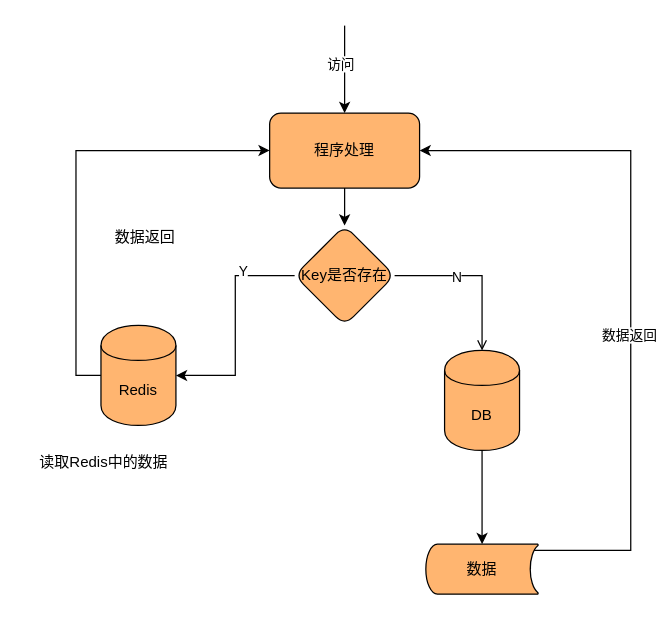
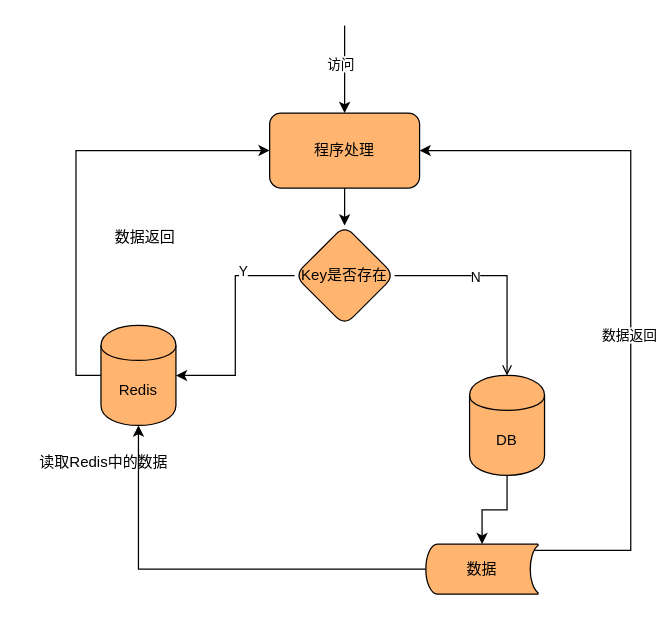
- <mxCell id="12" value="DB" style="shape=cylinder;whiteSpace=wrap;html=1;boundedLbl=1;backgroundOutline=1;rounded=1;fillColor=#FFB570;" parent="1" vertex="1"><mxGeometry x="355" y="280" width="60" height="80" as="geometry" /></mxCell>
+ <mxCell id="12" value="DB" style="shape=cylinder;whiteSpace=wrap;html=1;boundedLbl=1;backgroundOutline=1;rounded=1;fillColor=#FFB570;" parent="1" vertex="1"><mxGeometry x="375" y="300" width="60" height="80" as="geometry" /></mxCell>
+ <mxCell id="15" style="edgeStyle=orthogonalEdgeStyle;rounded=0;orthogonalLoop=1;jettySize=auto;html=1;exitX=0;exitY=0.5;exitDx=0;exitDy=0;exitPerimeter=0;" parent="1" source="18" target="10" edge="1"><mxGeometry relative="1" as="geometry" /></mxCell>
